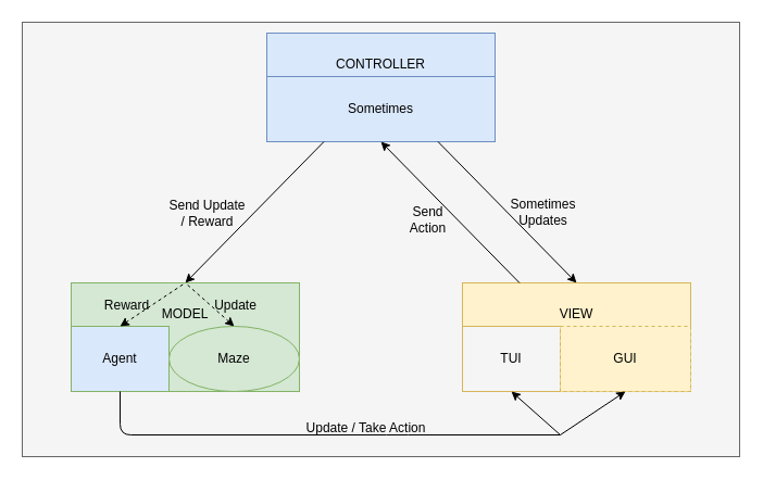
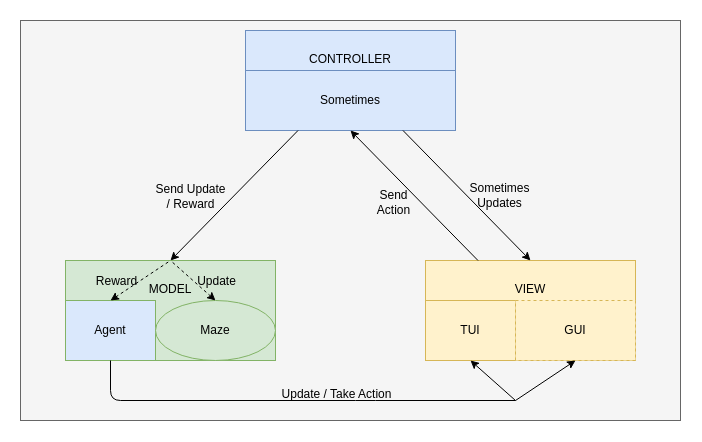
- <mxCell id="7" value="TUI" style="rounded=0;whiteSpace=wrap;html=1;fillColor=#f5f5f5;strokeColor=#d6b656;" vertex="1" parent="1"><mxGeometry x="425" y="300" width="90" height="60" as="geometry" /></mxCell>
+ <mxCell id="7" value="TUI" style="rounded=0;whiteSpace=wrap;html=1;fillColor=#fff2cc;strokeColor=#d6b656;" vertex="1" parent="1"><mxGeometry x="425" y="300" width="90" height="60" as="geometry" /></mxCell>
